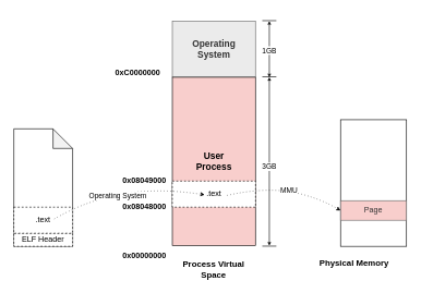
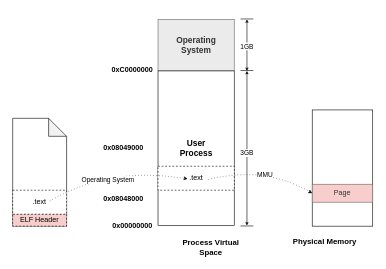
- <mxCell id="17" value="&lt;b&gt;0xC0000000&lt;/b&gt;" style="text;html=1;strokeColor=none;fillColor=none;align=center;verticalAlign=middle;whiteSpace=wrap;rounded=0;comic=0;" parent="1" vertex="1"><mxGeometry x="189" y="97.848" width="42.41" height="28.672" as="geometry" /></mxCell>
+ <mxCell id="17" value="&lt;b&gt;0xC0000000&lt;/b&gt;" style="text;html=1;strokeColor=none;fillColor=none;align=center;verticalAlign=middle;whiteSpace=wrap;rounded=0;comic=0;" parent="1" vertex="1"><mxGeometry x="199" y="102.848" width="42.41" height="28.672" as="geometry" /></mxCell>
- <mxCell id="9" value="&lt;font style=&quot;font-size: 14px&quot;&gt;&lt;b&gt;User&lt;br&gt;Process&lt;/b&gt;&lt;/font&gt;" style="rounded=0;whiteSpace=wrap;html=1;expand=1;recursiveResize=1;editable=1;resizable=1;cloneable=1;rotatable=1;deletable=1;connectable=1;allowArrows=1;fillColor=#f8cecc;" parent="1" vertex="1"><mxGeometry x="262.614" y="117.9" width="127.229" height="258.047" as="geometry" /></mxCell>
+ <mxCell id="9" value="&lt;font style=&quot;font-size: 14px&quot;&gt;&lt;b&gt;User&lt;br&gt;Process&lt;/b&gt;&lt;/font&gt;" style="rounded=0;whiteSpace=wrap;html=1;expand=1;recursiveResize=1;editable=1;resizable=1;cloneable=1;rotatable=1;deletable=1;connectable=1;allowArrows=1;" parent="1" vertex="1"><mxGeometry x="262.614" y="117.9" width="127.229" height="258.047" as="geometry" /></mxCell>
- <mxCell id="21" value="&lt;b&gt;0x08049000&lt;/b&gt;" style="text;html=1;strokeColor=none;fillColor=none;align=center;verticalAlign=middle;whiteSpace=wrap;rounded=0;comic=0;" vertex="1" parent="1"><mxGeometry x="199" y="261.998" width="42.41" height="28.672" as="geometry" /></mxCell>
+ <mxCell id="21" value="&lt;b&gt;0x08049000&lt;/b&gt;" style="text;html=1;strokeColor=none;fillColor=none;align=center;verticalAlign=middle;whiteSpace=wrap;rounded=0;comic=0;" vertex="1" parent="1"><mxGeometry x="184" y="231.998" width="42.41" height="28.672" as="geometry" /></mxCell>
- <mxCell id="20" value="&lt;b&gt;0x08048000&lt;/b&gt;" style="text;html=1;strokeColor=none;fillColor=none;align=center;verticalAlign=middle;whiteSpace=wrap;rounded=0;comic=0;" vertex="1" parent="1"><mxGeometry x="199" y="302.998" width="42.41" height="28.672" as="geometry" /></mxCell>
+ <mxCell id="20" value="&lt;b&gt;0x08048000&lt;/b&gt;" style="text;html=1;strokeColor=none;fillColor=none;align=center;verticalAlign=middle;whiteSpace=wrap;rounded=0;comic=0;" vertex="1" parent="1"><mxGeometry x="184" y="317.998" width="42.41" height="28.672" as="geometry" /></mxCell>
- <mxCell id="6" value="ELF Header" style="rounded=0;whiteSpace=wrap;html=1;dashed=1;" vertex="1" parent="4"><mxGeometry y="160" width="90" height="20" as="geometry" /></mxCell>
+ <mxCell id="6" value="ELF Header" style="rounded=0;whiteSpace=wrap;html=1;dashed=1;fillColor=#f8cecc;" vertex="1" parent="4"><mxGeometry y="160" width="90" height="20" as="geometry" /></mxCell>
- <mxCell id="18" value="&lt;b&gt;0x00000000&lt;/b&gt;" style="text;html=1;strokeColor=none;fillColor=none;align=center;verticalAlign=middle;whiteSpace=wrap;rounded=0;comic=0;" parent="1" vertex="1"><mxGeometry x="199" y="377.328" width="42.41" height="28.672" as="geometry" /></mxCell>
+ <mxCell id="18" value="&lt;b&gt;0x00000000&lt;/b&gt;" style="text;html=1;strokeColor=none;fillColor=none;align=center;verticalAlign=middle;whiteSpace=wrap;rounded=0;comic=0;" parent="1" vertex="1"><mxGeometry x="199" y="362.328" width="42.41" height="28.672" as="geometry" /></mxCell>
- <mxCell id="26" value="&lt;b&gt;&lt;font style=&quot;font-size: 13px&quot;&gt;Process Virtual Space&lt;/font&gt;&lt;/b&gt;" style="text;html=1;strokeColor=none;fillColor=none;align=center;verticalAlign=middle;whiteSpace=wrap;rounded=0;" vertex="1" parent="1"><mxGeometry x="276.31" y="397" width="100" height="29.58" as="geometry" /></mxCell>
+ <mxCell id="26" value="&lt;b&gt;&lt;font style=&quot;font-size: 13px&quot;&gt;Process Virtual Space&lt;/font&gt;&lt;/b&gt;" style="text;html=1;strokeColor=none;fillColor=none;align=center;verticalAlign=middle;whiteSpace=wrap;rounded=0;" vertex="1" parent="1"><mxGeometry x="301.31" y="397" width="100" height="29.58" as="geometry" /></mxCell>
